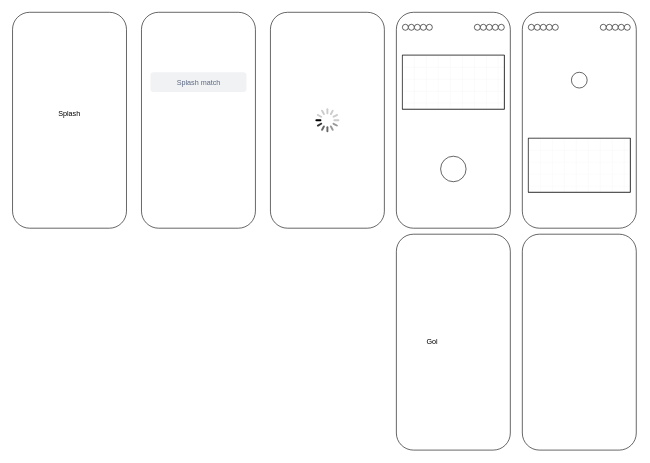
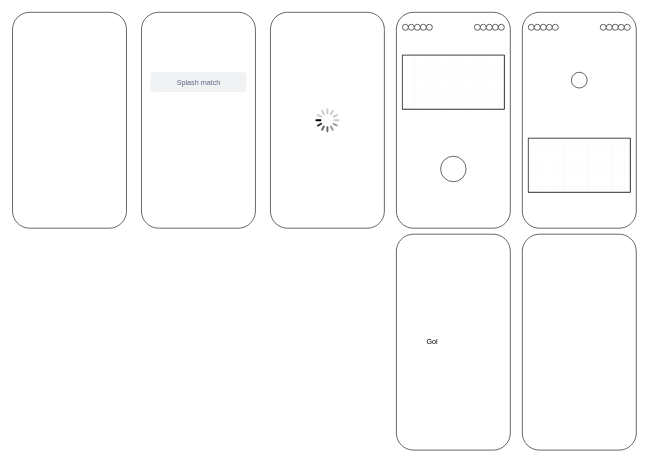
- <mxCell id="6" value="Splash" style="text;html=1;strokeColor=none;fillColor=none;align=center;verticalAlign=middle;whiteSpace=wrap;rounded=0;" vertex="1" parent="1"><mxGeometry x="95" y="180" width="40" height="20" as="geometry" /></mxCell>
